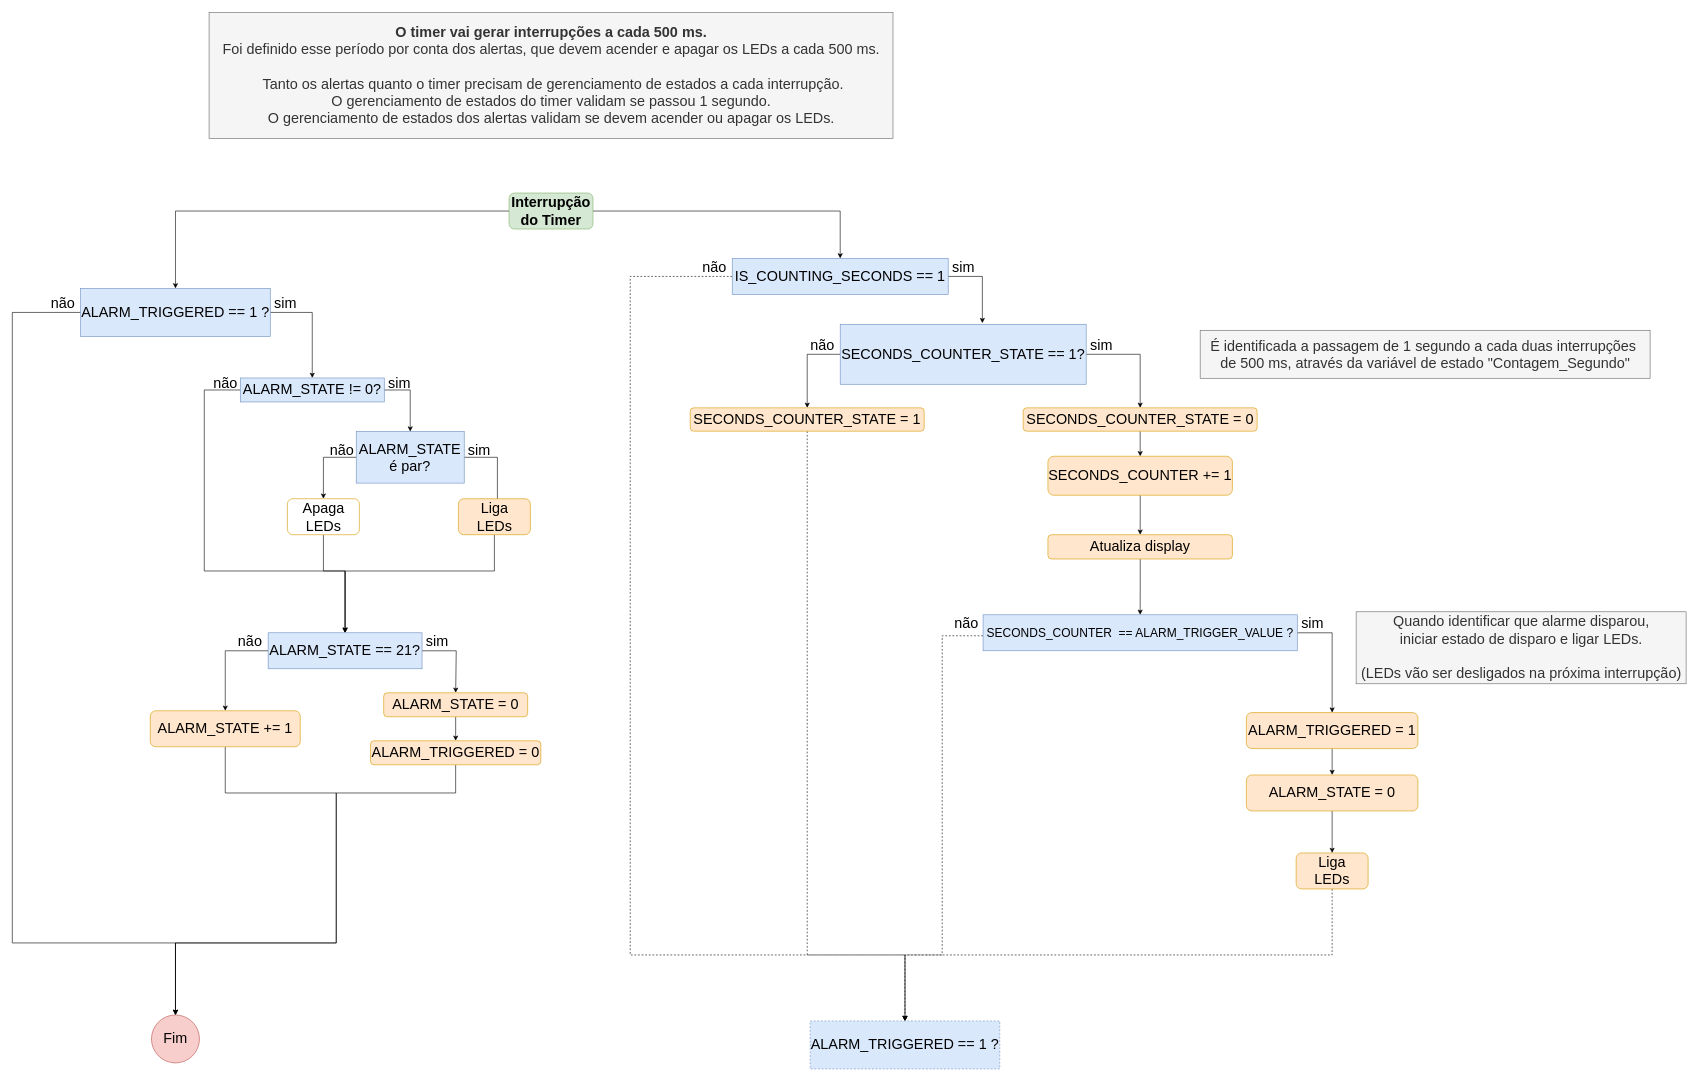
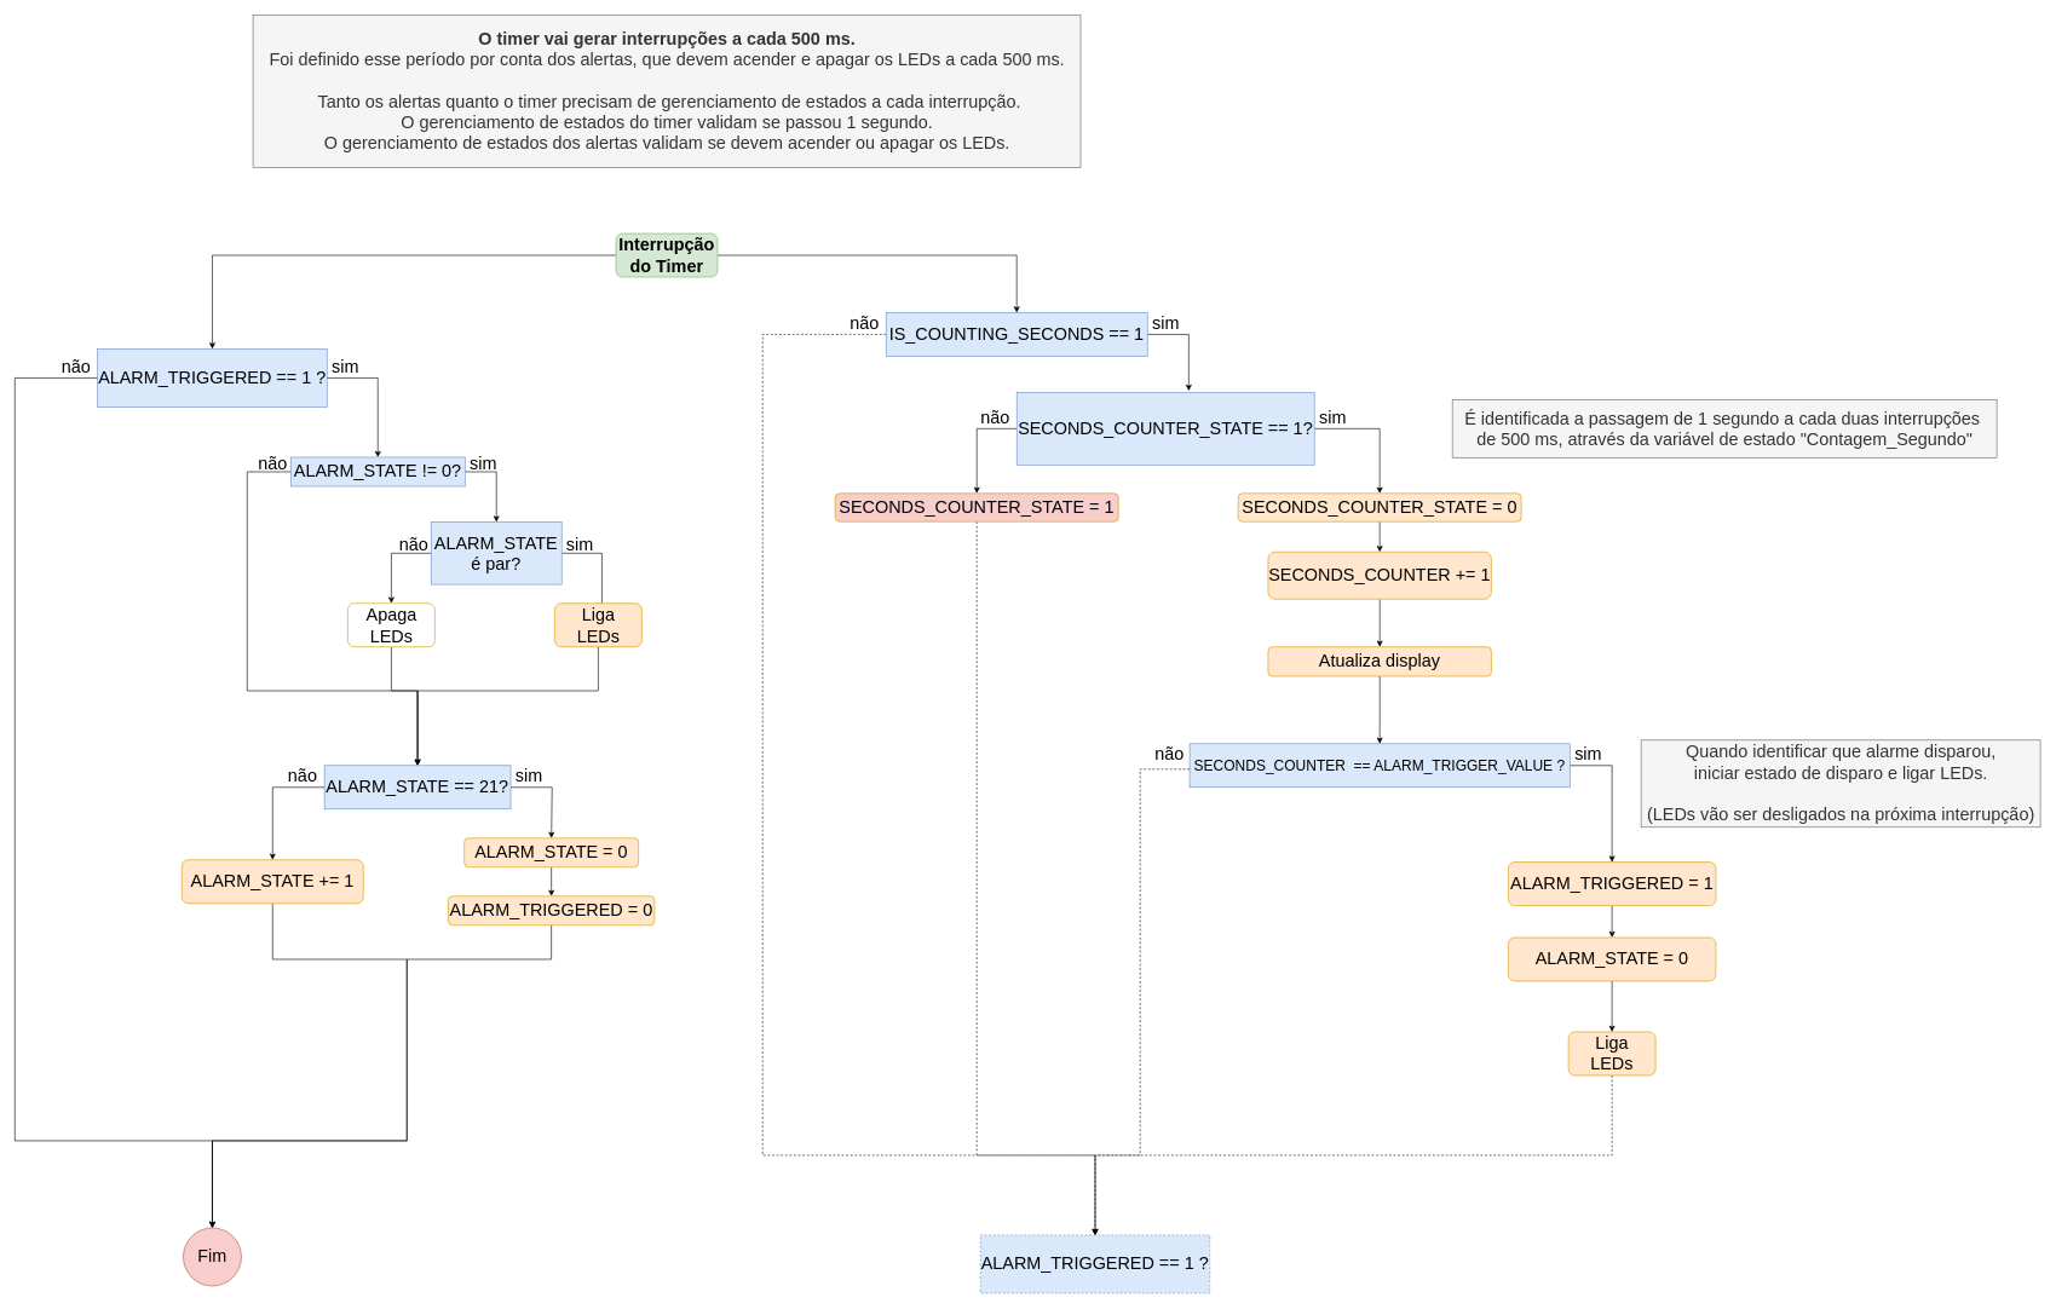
- <mxCell id="51" value="SECONDS_COUNTER_STATE = 1" style="rounded=1;whiteSpace=wrap;html=1;fontSize=24;fillColor=#ffe6cc;strokeColor=#d79b00;" vertex="1" parent="1"><mxGeometry x="1150" y="679" width="390" height="39" as="geometry" /></mxCell>
+ <mxCell id="51" value="SECONDS_COUNTER_STATE = 1" style="rounded=1;whiteSpace=wrap;html=1;fontSize=24;fillColor=#f8cecc;strokeColor=#d79b00;" vertex="1" parent="1"><mxGeometry x="1150" y="679" width="390" height="39" as="geometry" /></mxCell>
